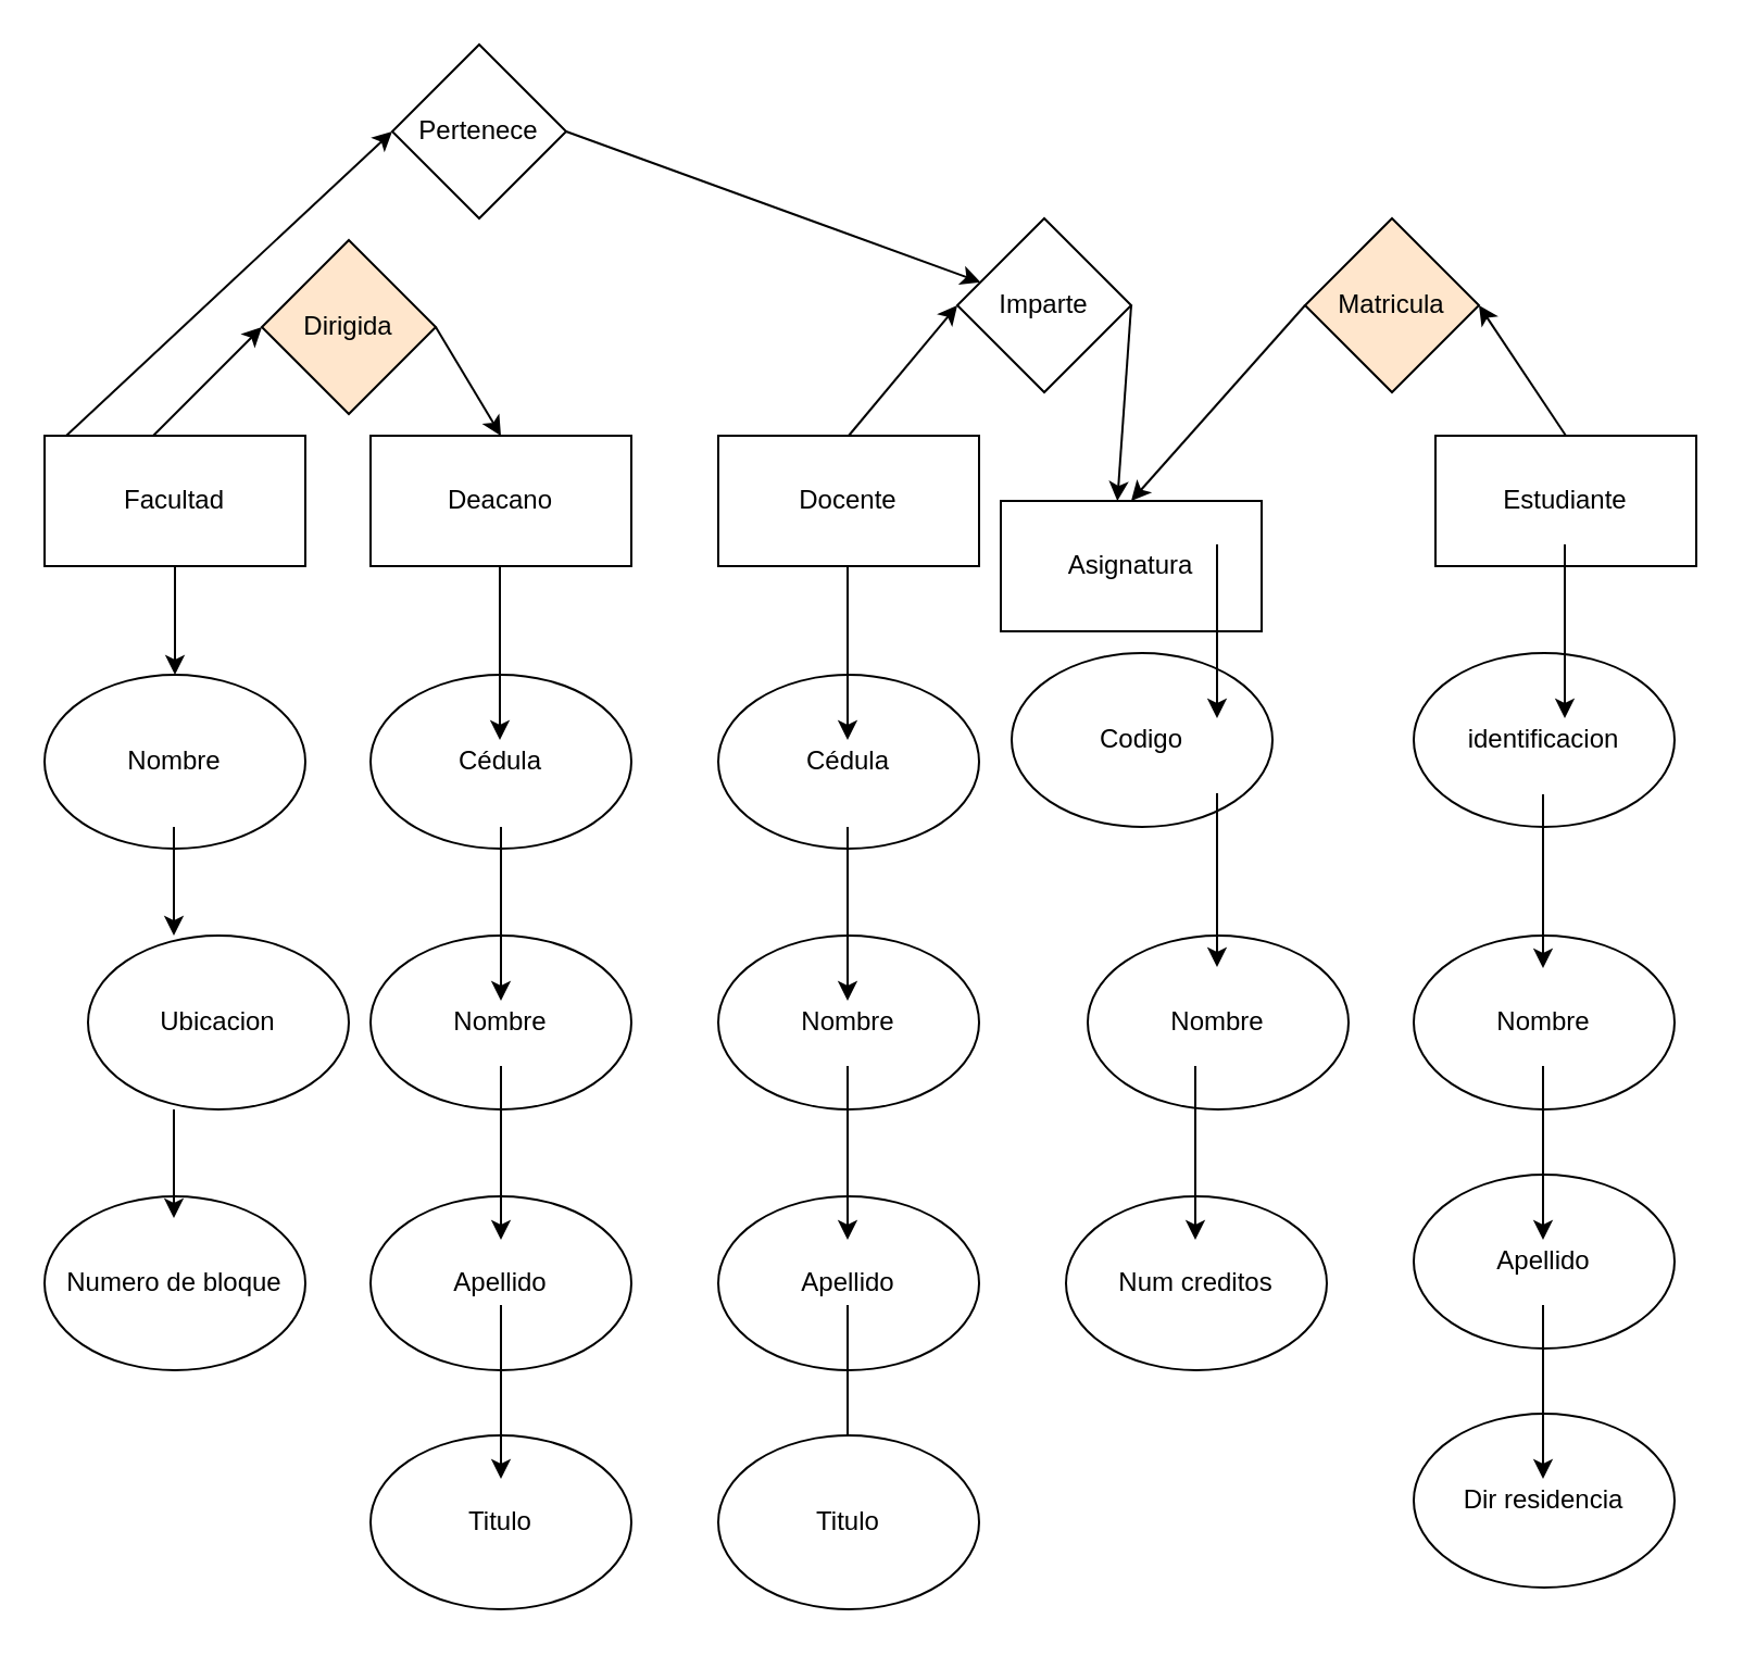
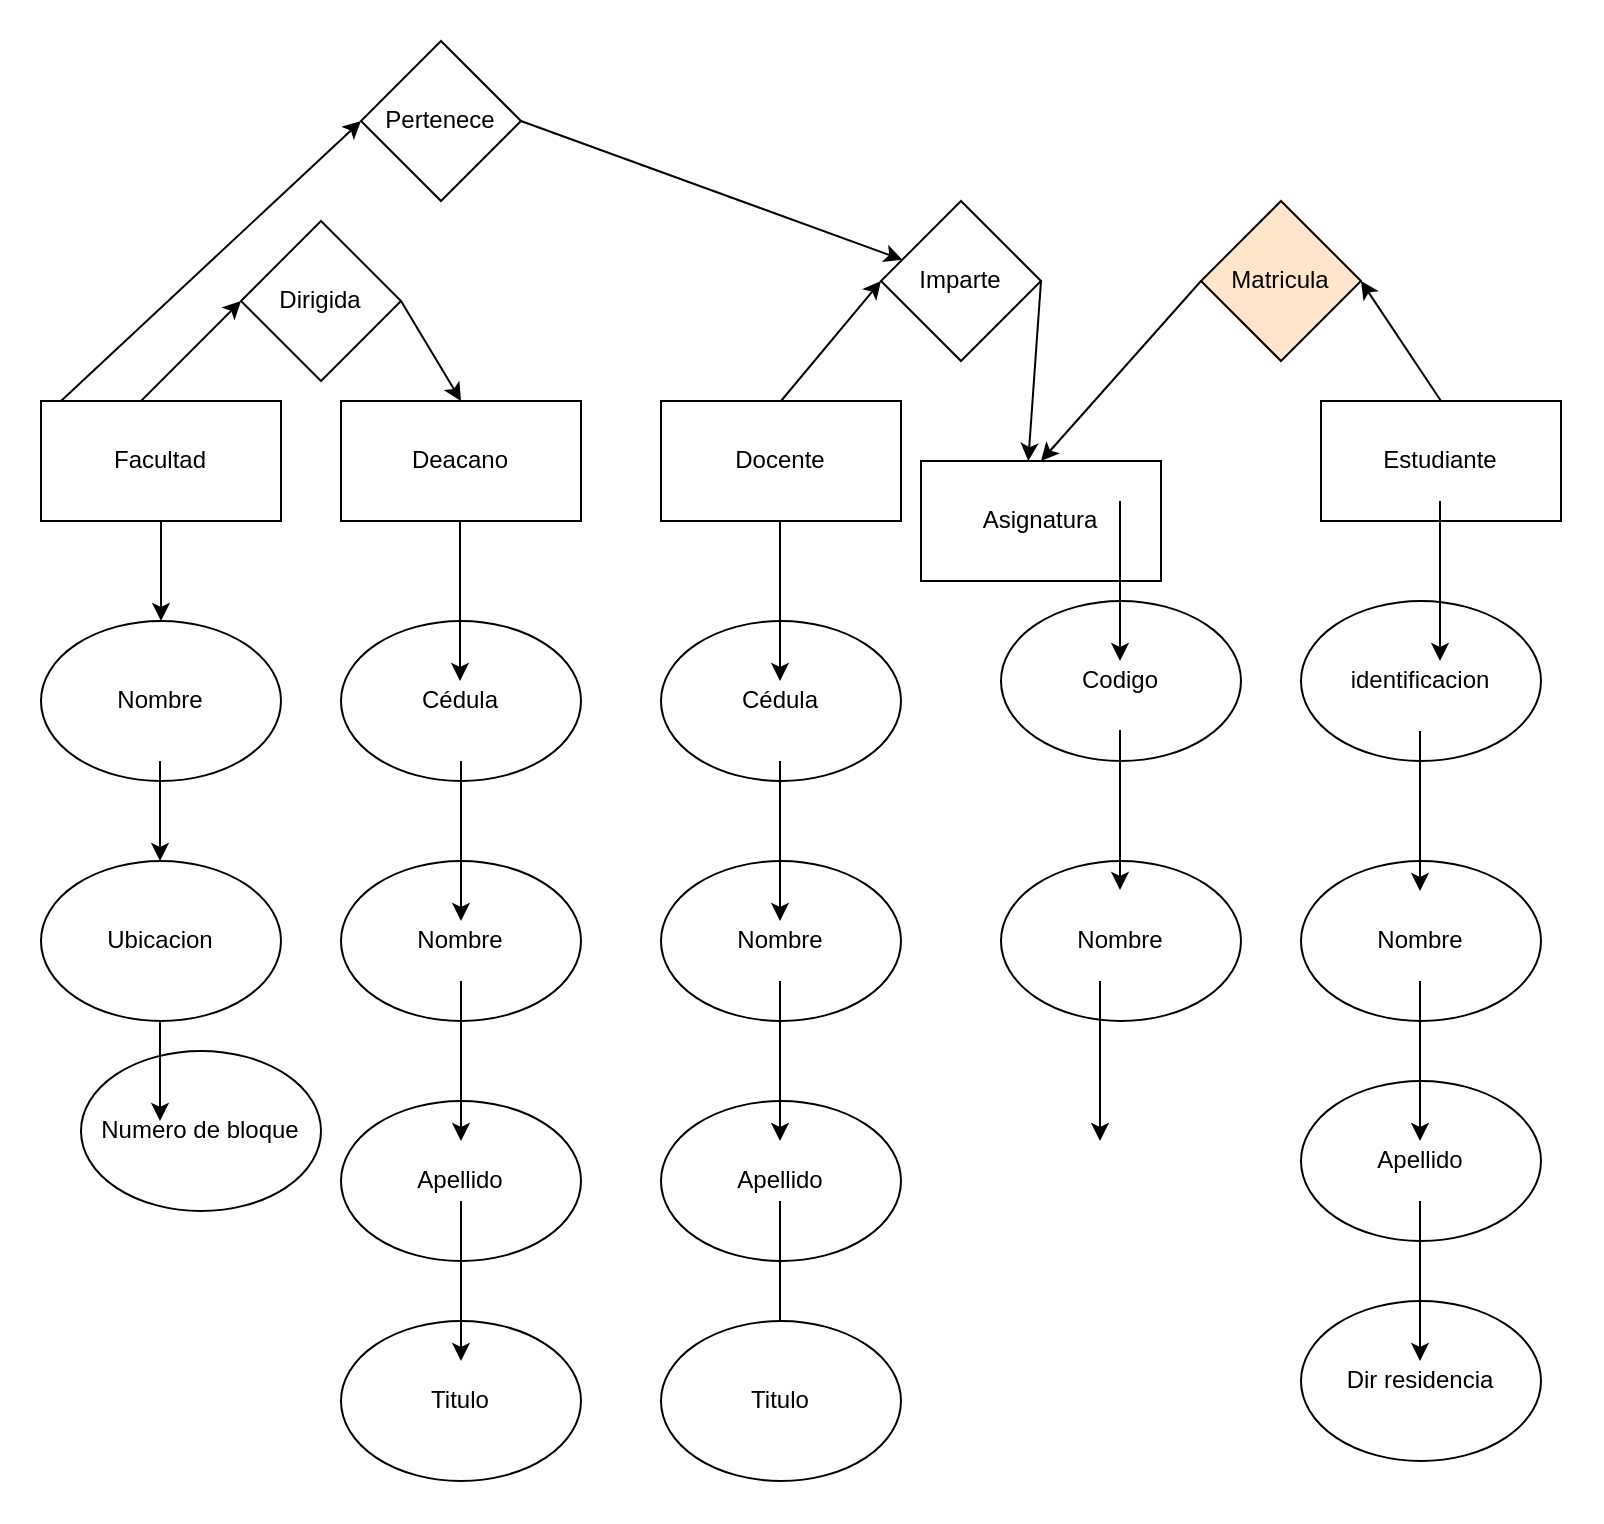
- <mxCell id="17" value="Dirigida" style="rhombus;whiteSpace=wrap;html=1;fillColor=#ffe6cc;" vertex="1" parent="4"><mxGeometry x="100" y="-40" width="80" height="80" as="geometry" /></mxCell>
+ <mxCell id="17" value="Dirigida" style="rhombus;whiteSpace=wrap;html=1;" vertex="1" parent="4"><mxGeometry x="100" y="-40" width="80" height="80" as="geometry" /></mxCell>
- <mxCell id="25" value="Codigo" style="ellipse;whiteSpace=wrap;html=1;" vertex="1" parent="4"><mxGeometry x="445" y="150" width="120" height="80" as="geometry" /></mxCell>
+ <mxCell id="25" value="Codigo" style="ellipse;whiteSpace=wrap;html=1;" vertex="1" parent="4"><mxGeometry x="480" y="150" width="120" height="80" as="geometry" /></mxCell>
- <mxCell id="11" value="Ubicacion" style="ellipse;whiteSpace=wrap;html=1;" vertex="1" parent="4"><mxGeometry x="20" y="280" width="120" height="80" as="geometry" /></mxCell>
+ <mxCell id="11" value="Ubicacion" style="ellipse;whiteSpace=wrap;html=1;" vertex="1" parent="4"><mxGeometry y="280" width="120" height="80" as="geometry" /></mxCell>
- <mxCell id="12" value="Numero de bloque" style="ellipse;whiteSpace=wrap;html=1;" vertex="1" parent="4"><mxGeometry y="400" width="120" height="80" as="geometry" /></mxCell>
+ <mxCell id="12" value="Numero de bloque" style="ellipse;whiteSpace=wrap;html=1;" vertex="1" parent="4"><mxGeometry x="20" y="375" width="120" height="80" as="geometry" /></mxCell>
- <mxCell id="27" value="Num creditos" style="ellipse;whiteSpace=wrap;html=1;" vertex="1" parent="4"><mxGeometry x="470" y="400" width="120" height="80" as="geometry" /></mxCell>
